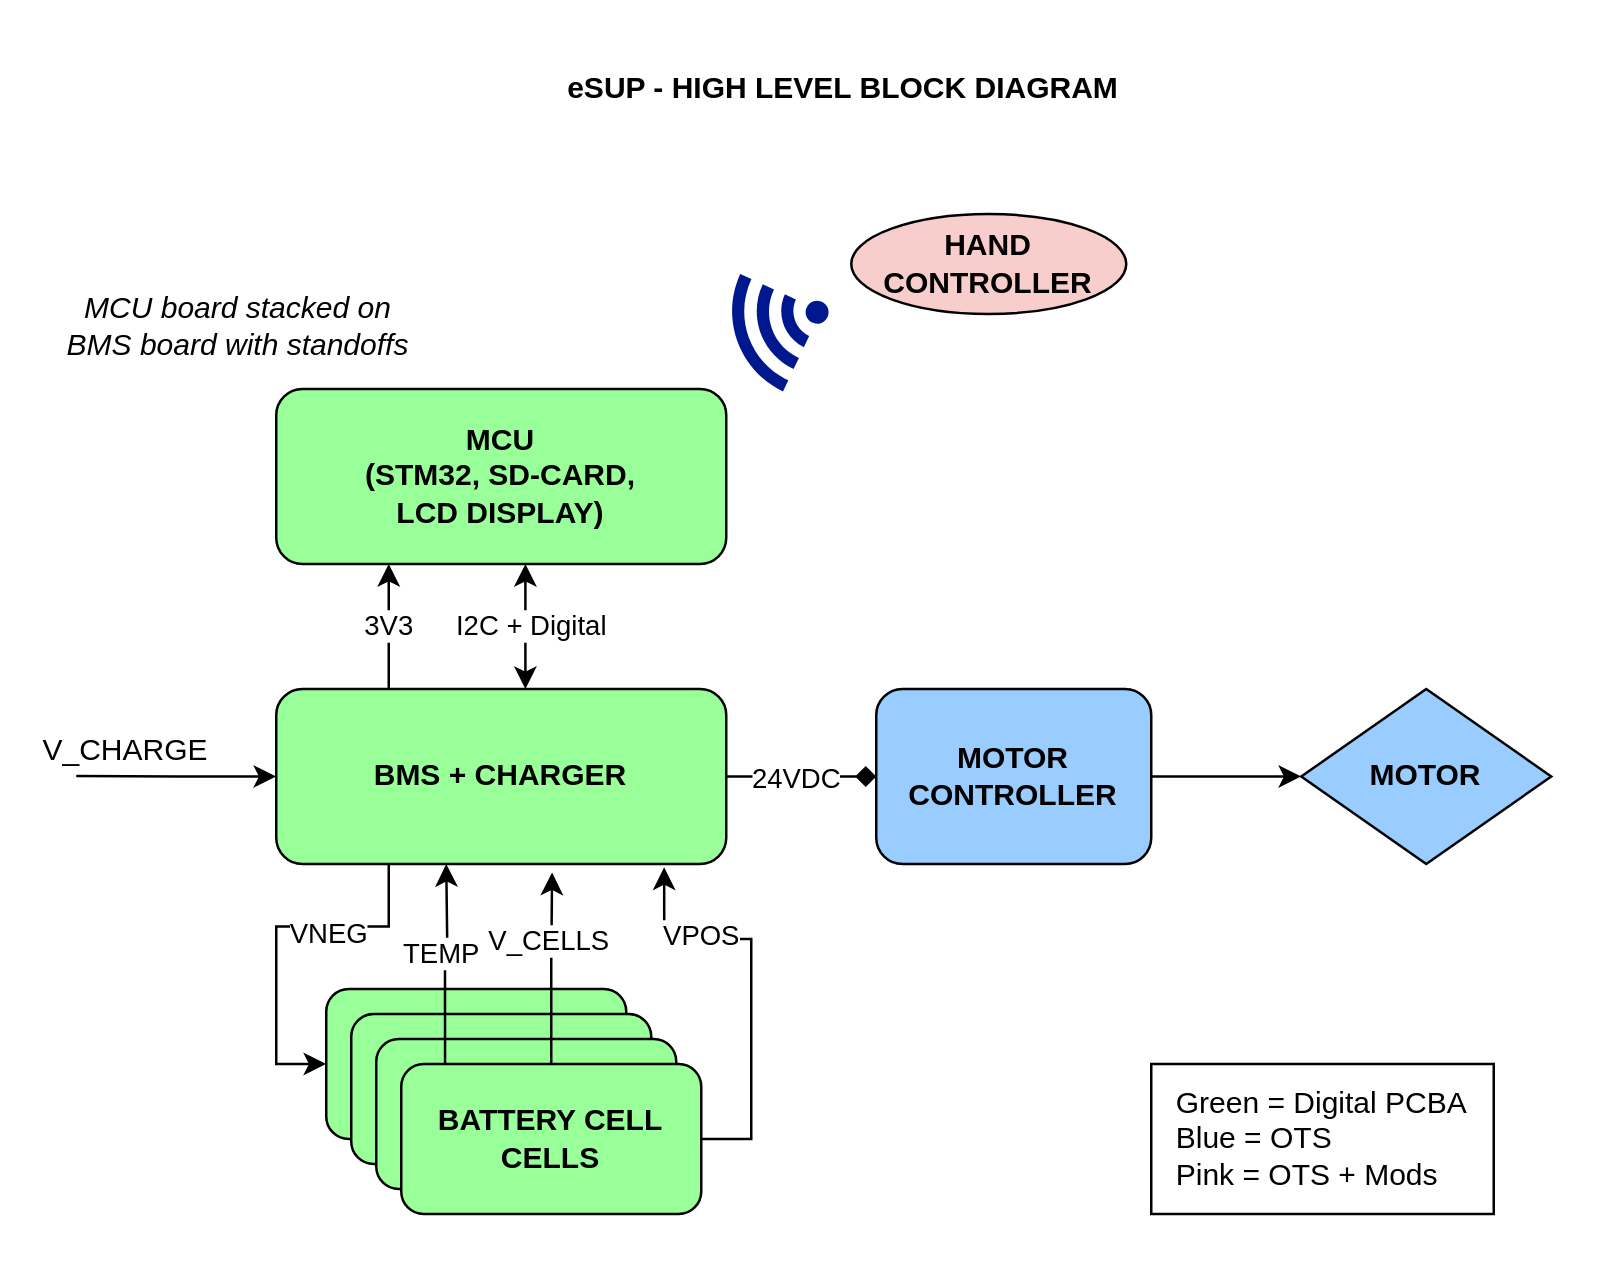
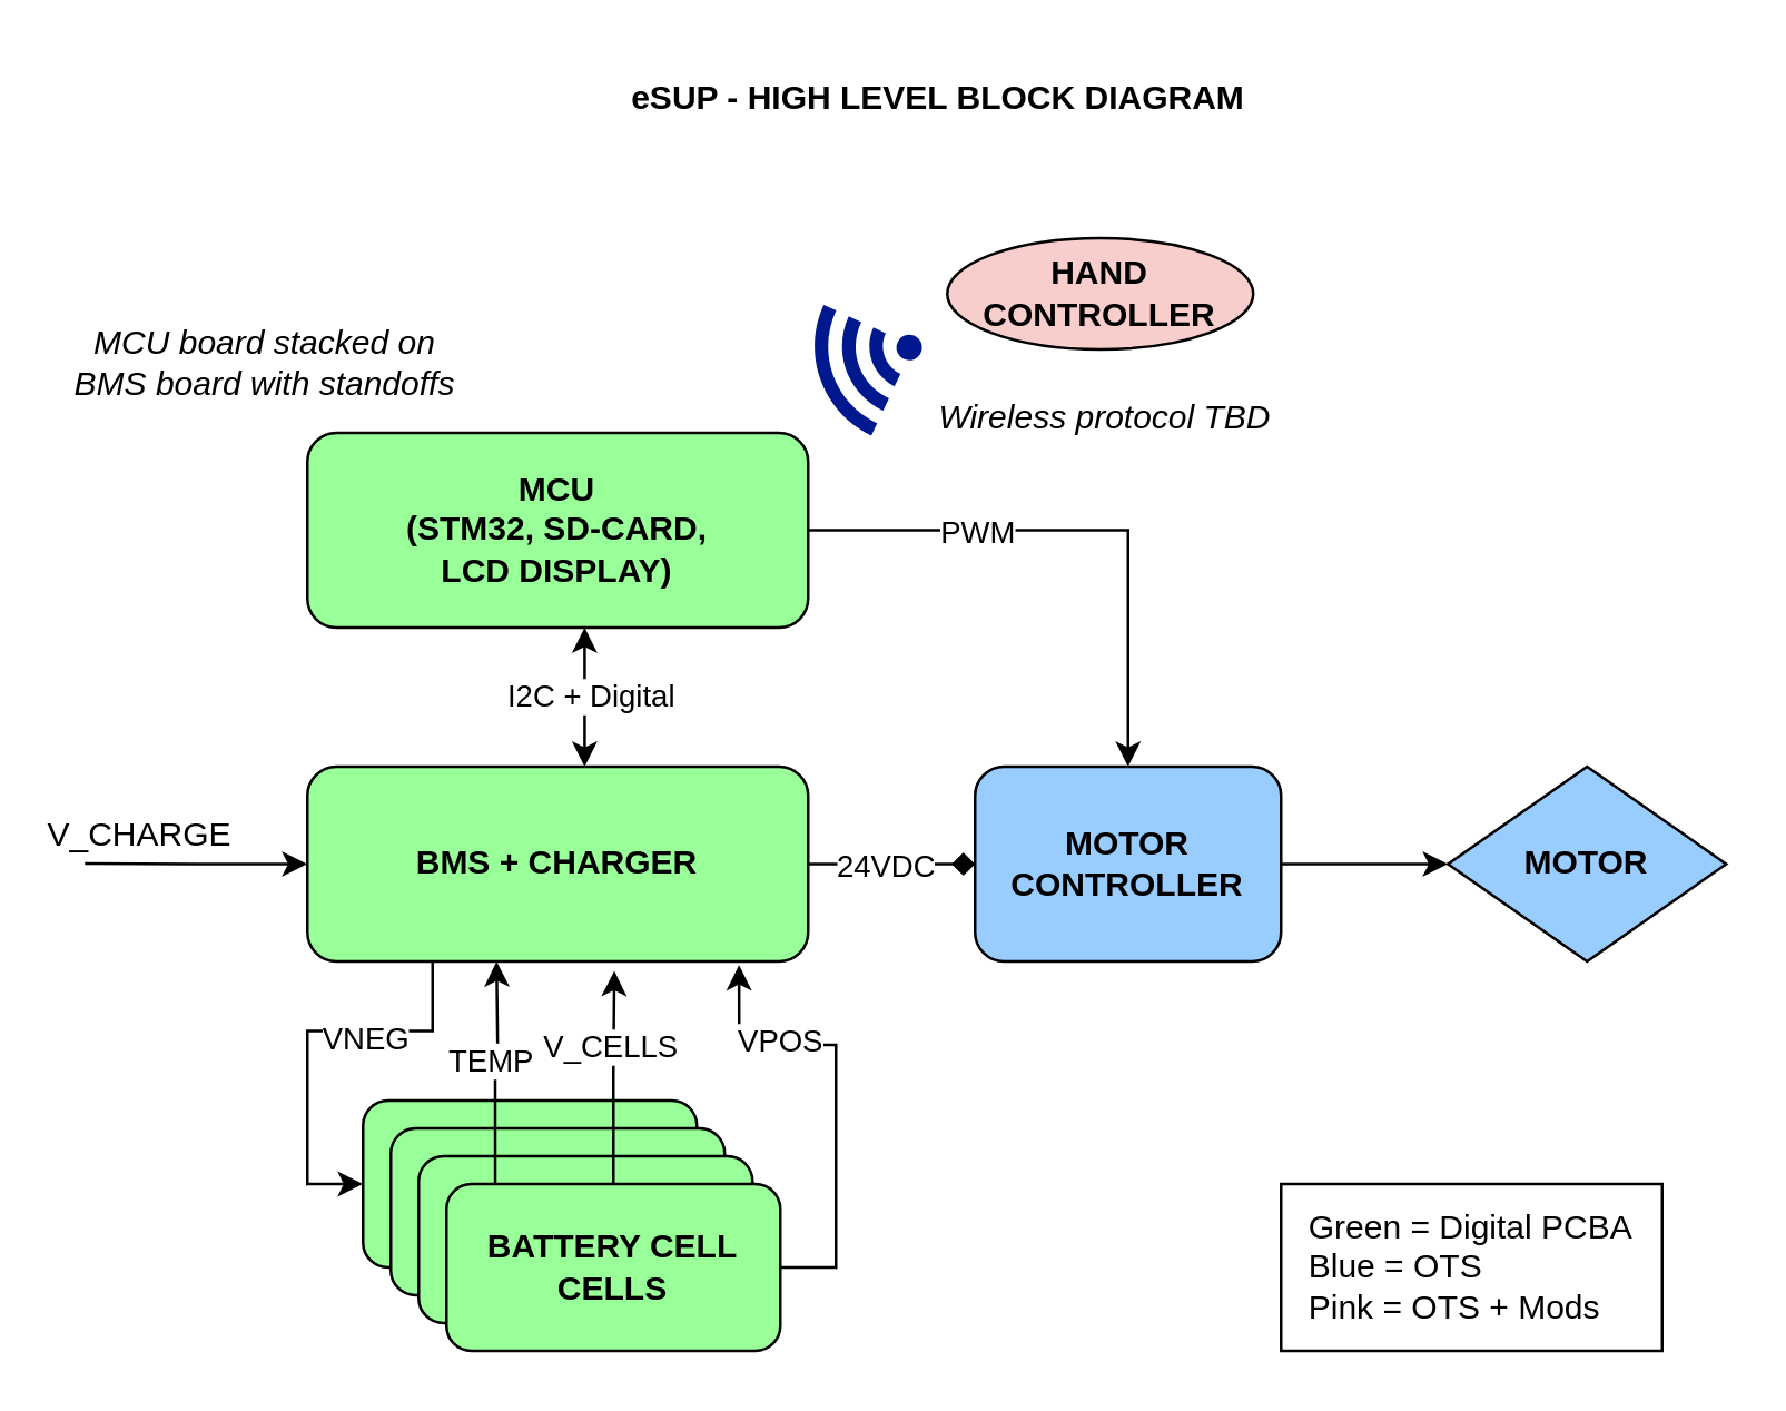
+ <mxCell id="32" value="&lt;i&gt;Wireless protocol TBD&lt;/i&gt;" style="text;html=1;strokeColor=none;fillColor=none;align=center;verticalAlign=middle;whiteSpace=wrap;rounded=0;" vertex="1" parent="1"><mxGeometry x="334" y="135" width="126" height="30" as="geometry" /></mxCell>
+ <mxCell id="13" style="edgeStyle=orthogonalEdgeStyle;rounded=0;orthogonalLoop=1;jettySize=auto;html=1;exitX=1;exitY=0.5;exitDx=0;exitDy=0;" edge="1" parent="1" source="15" target="25"><mxGeometry relative="1" as="geometry" /></mxCell>
+ <mxCell id="14" value="PWM" style="edgeLabel;html=1;align=center;verticalAlign=middle;resizable=0;points=[];" vertex="1" connectable="0" parent="13"><mxGeometry x="-0.242" y="-2" relative="1" as="geometry"><mxPoint x="-16" y="-2" as="offset" /></mxGeometry></mxCell>
- <mxCell id="2" style="edgeStyle=orthogonalEdgeStyle;rounded=0;orthogonalLoop=1;jettySize=auto;html=1;exitX=0.25;exitY=0;exitDx=0;exitDy=0;entryX=0.25;entryY=1;entryDx=0;entryDy=0;" edge="1" parent="1" source="7" target="15"><mxGeometry relative="1" as="geometry" /></mxCell>
- <mxCell id="3" value="3V3" style="edgeLabel;html=1;align=center;verticalAlign=middle;resizable=0;points=[];" vertex="1" connectable="0" parent="2"><mxGeometry x="0.036" relative="1" as="geometry"><mxPoint as="offset" /></mxGeometry></mxCell>
